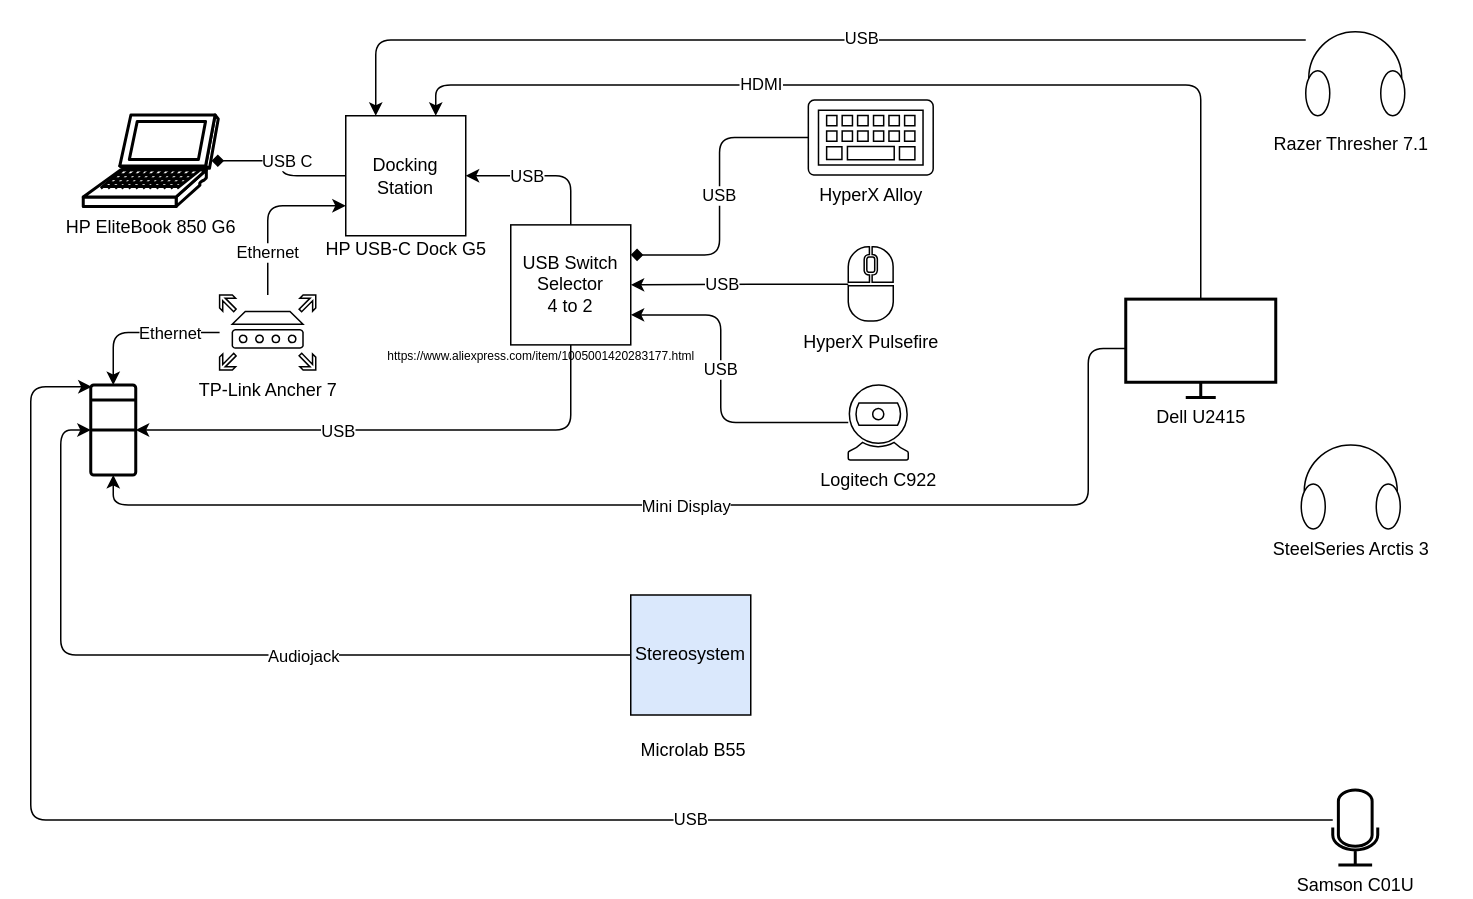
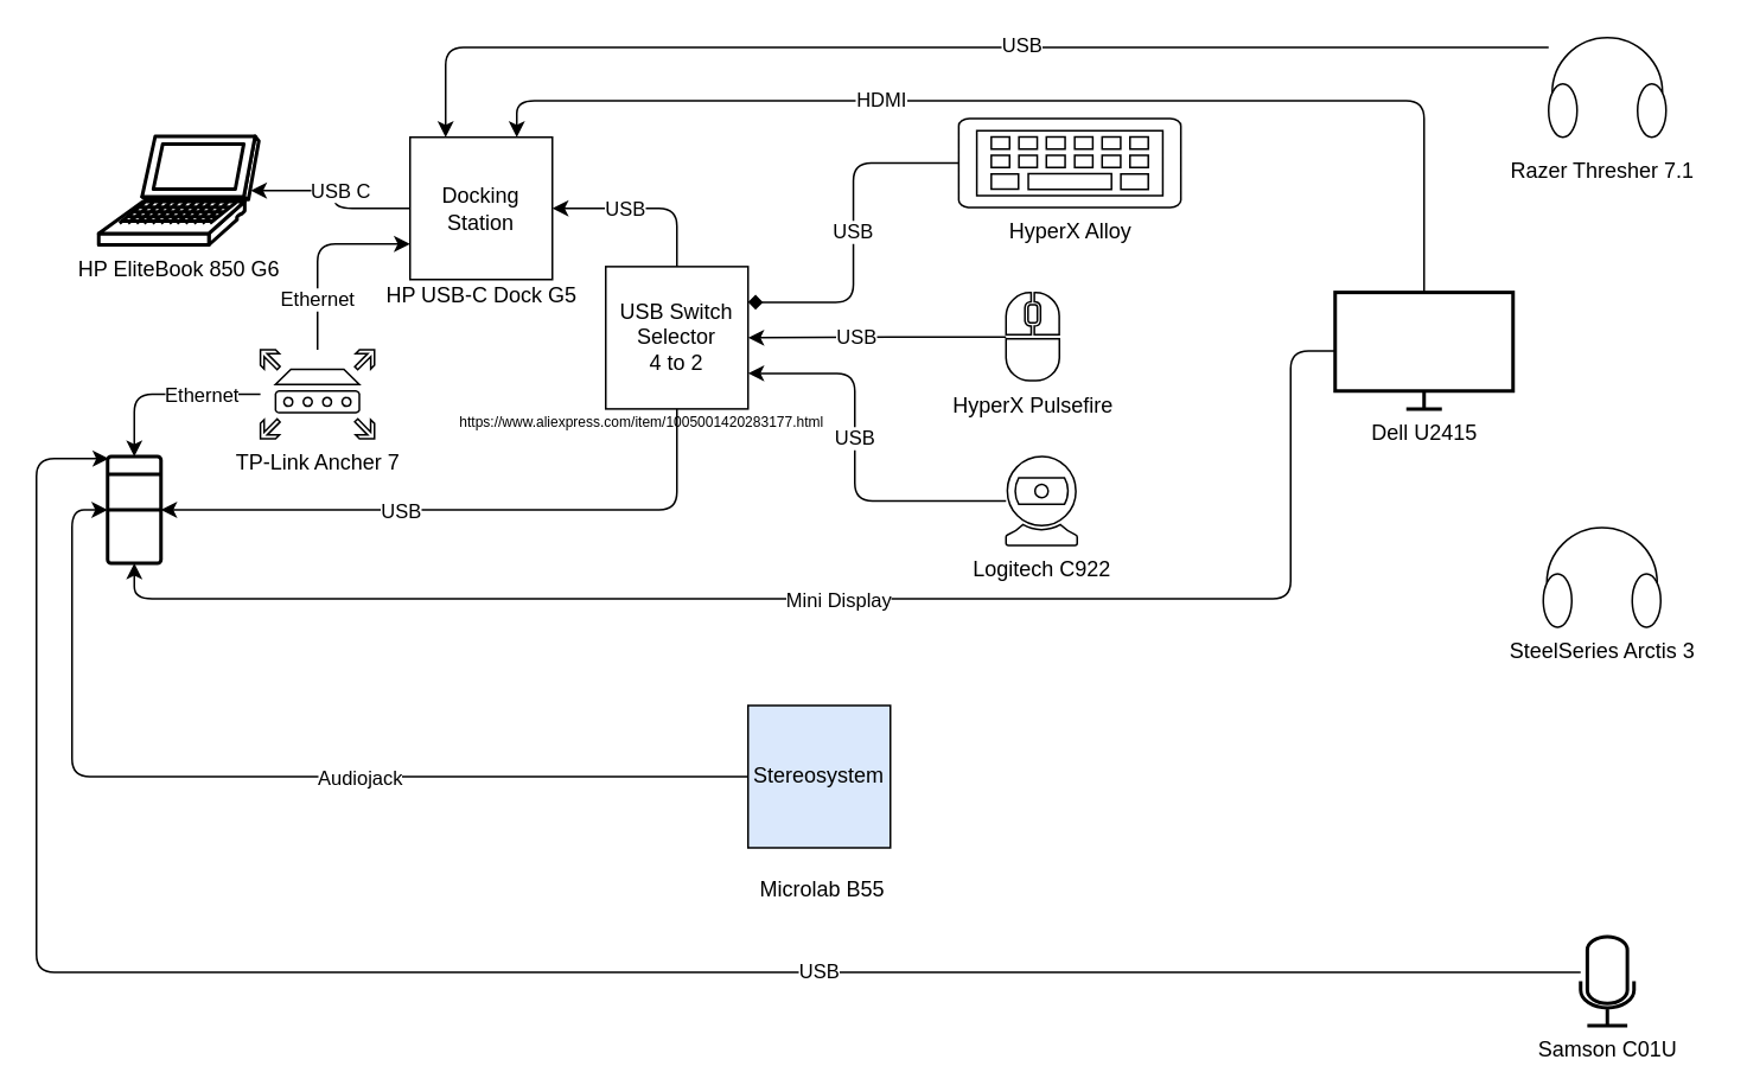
- <mxCell id="19" value="HyperX Alloy" style="aspect=fixed;pointerEvents=1;shadow=0;dashed=0;html=1;labelPosition=center;verticalLabelPosition=bottom;verticalAlign=top;align=center;shape=mxgraph.mscae.enterprise.keyboard;" parent="1" vertex="1"><mxGeometry x="538.34" y="66" width="83.33" height="50" as="geometry" /></mxCell>
+ <mxCell id="19" value="HyperX Alloy" style="aspect=fixed;pointerEvents=1;shadow=0;dashed=0;html=1;labelPosition=center;verticalLabelPosition=bottom;verticalAlign=top;align=center;shape=mxgraph.mscae.enterprise.keyboard;" parent="1" vertex="1"><mxGeometry x="538.34" y="66" width="125" height="50" as="geometry" /></mxCell>
- <mxCell id="9" style="edgeStyle=orthogonalEdgeStyle;orthogonalLoop=1;jettySize=auto;html=1;entryX=0.95;entryY=0.5;entryDx=0;entryDy=0;entryPerimeter=0;endArrow=diamond;" parent="1" source="12" target="3" edge="1"><mxGeometry relative="1" as="geometry" /></mxCell>
+ <mxCell id="9" style="edgeStyle=orthogonalEdgeStyle;orthogonalLoop=1;jettySize=auto;html=1;entryX=0.95;entryY=0.5;entryDx=0;entryDy=0;entryPerimeter=0;" parent="1" source="12" target="3" edge="1"><mxGeometry relative="1" as="geometry" /></mxCell>
- <mxCell id="8" value="Dell U2415" style="html=1;verticalLabelPosition=bottom;align=center;verticalAlign=top;strokeWidth=2;shadow=0;dashed=0;shape=mxgraph.ios7.icons.monitor;" parent="1" vertex="1"><mxGeometry x="750" y="198.75" width="100" height="65.5" as="geometry" /></mxCell>
+ <mxCell id="8" value="Dell U2415" style="html=1;verticalLabelPosition=bottom;align=center;verticalAlign=top;strokeWidth=2;shadow=0;dashed=0;shape=mxgraph.ios7.icons.monitor;" parent="1" vertex="1"><mxGeometry x="750" y="163.75" width="100" height="65.5" as="geometry" /></mxCell>
